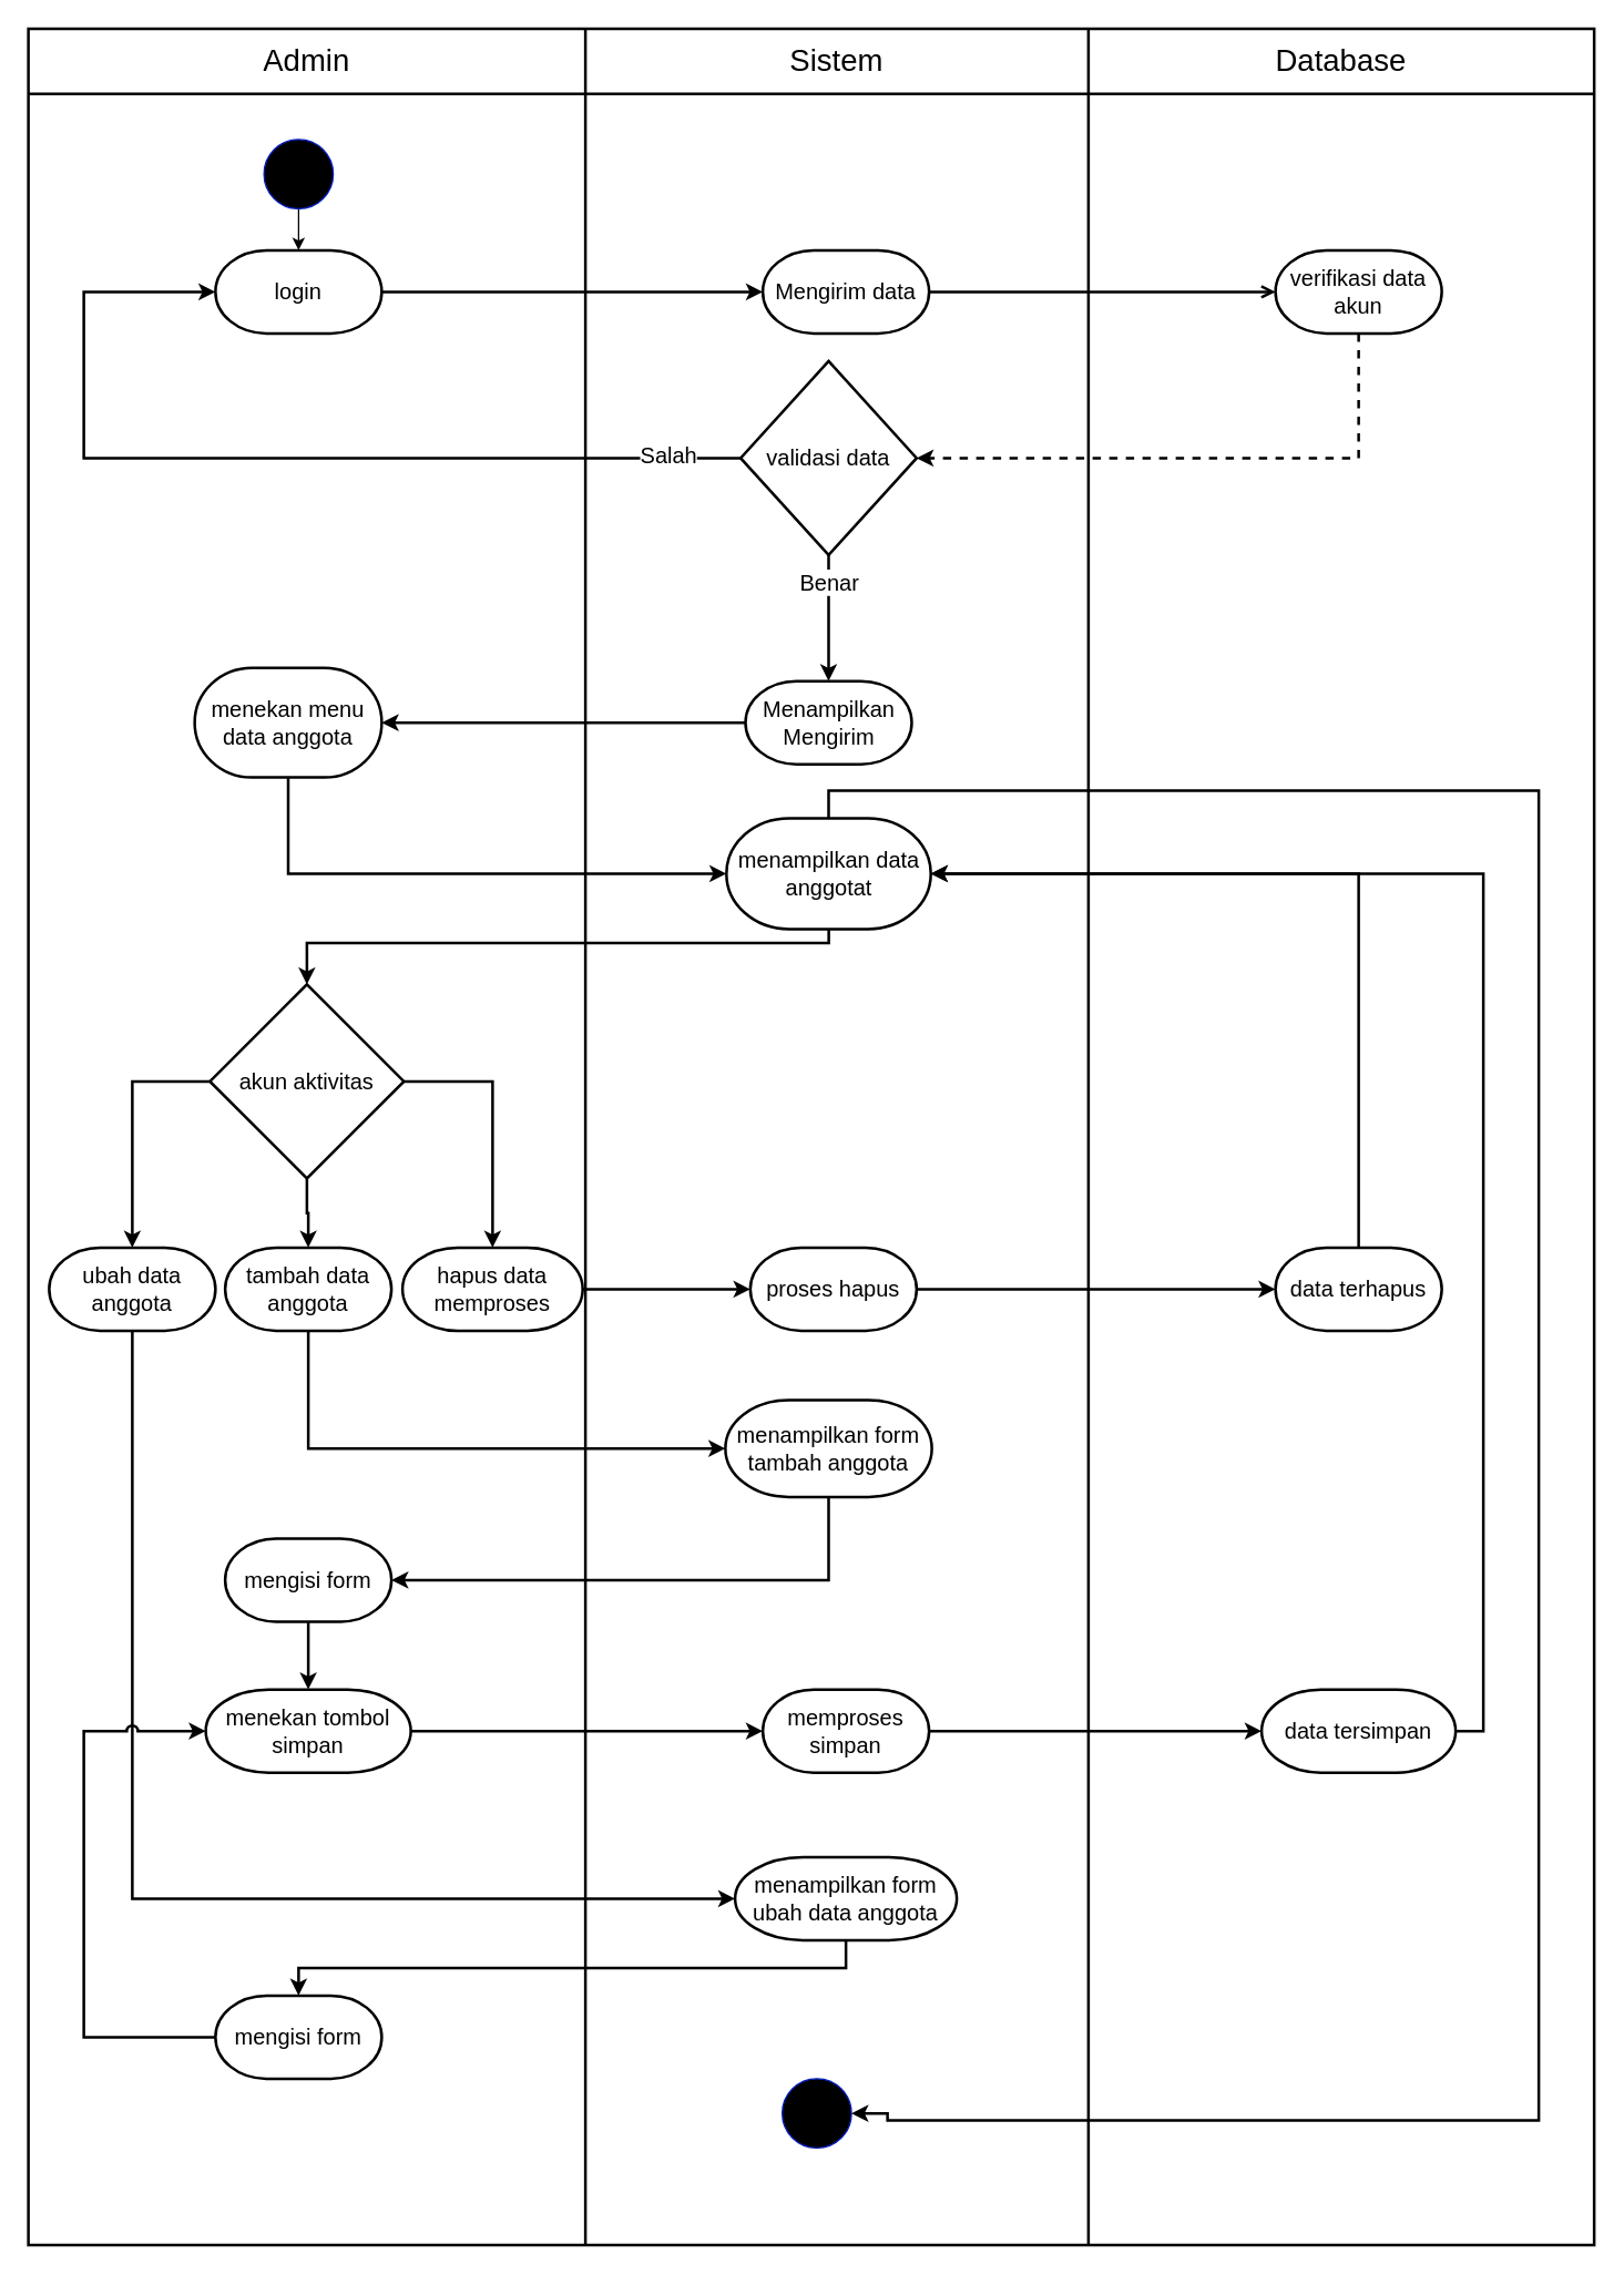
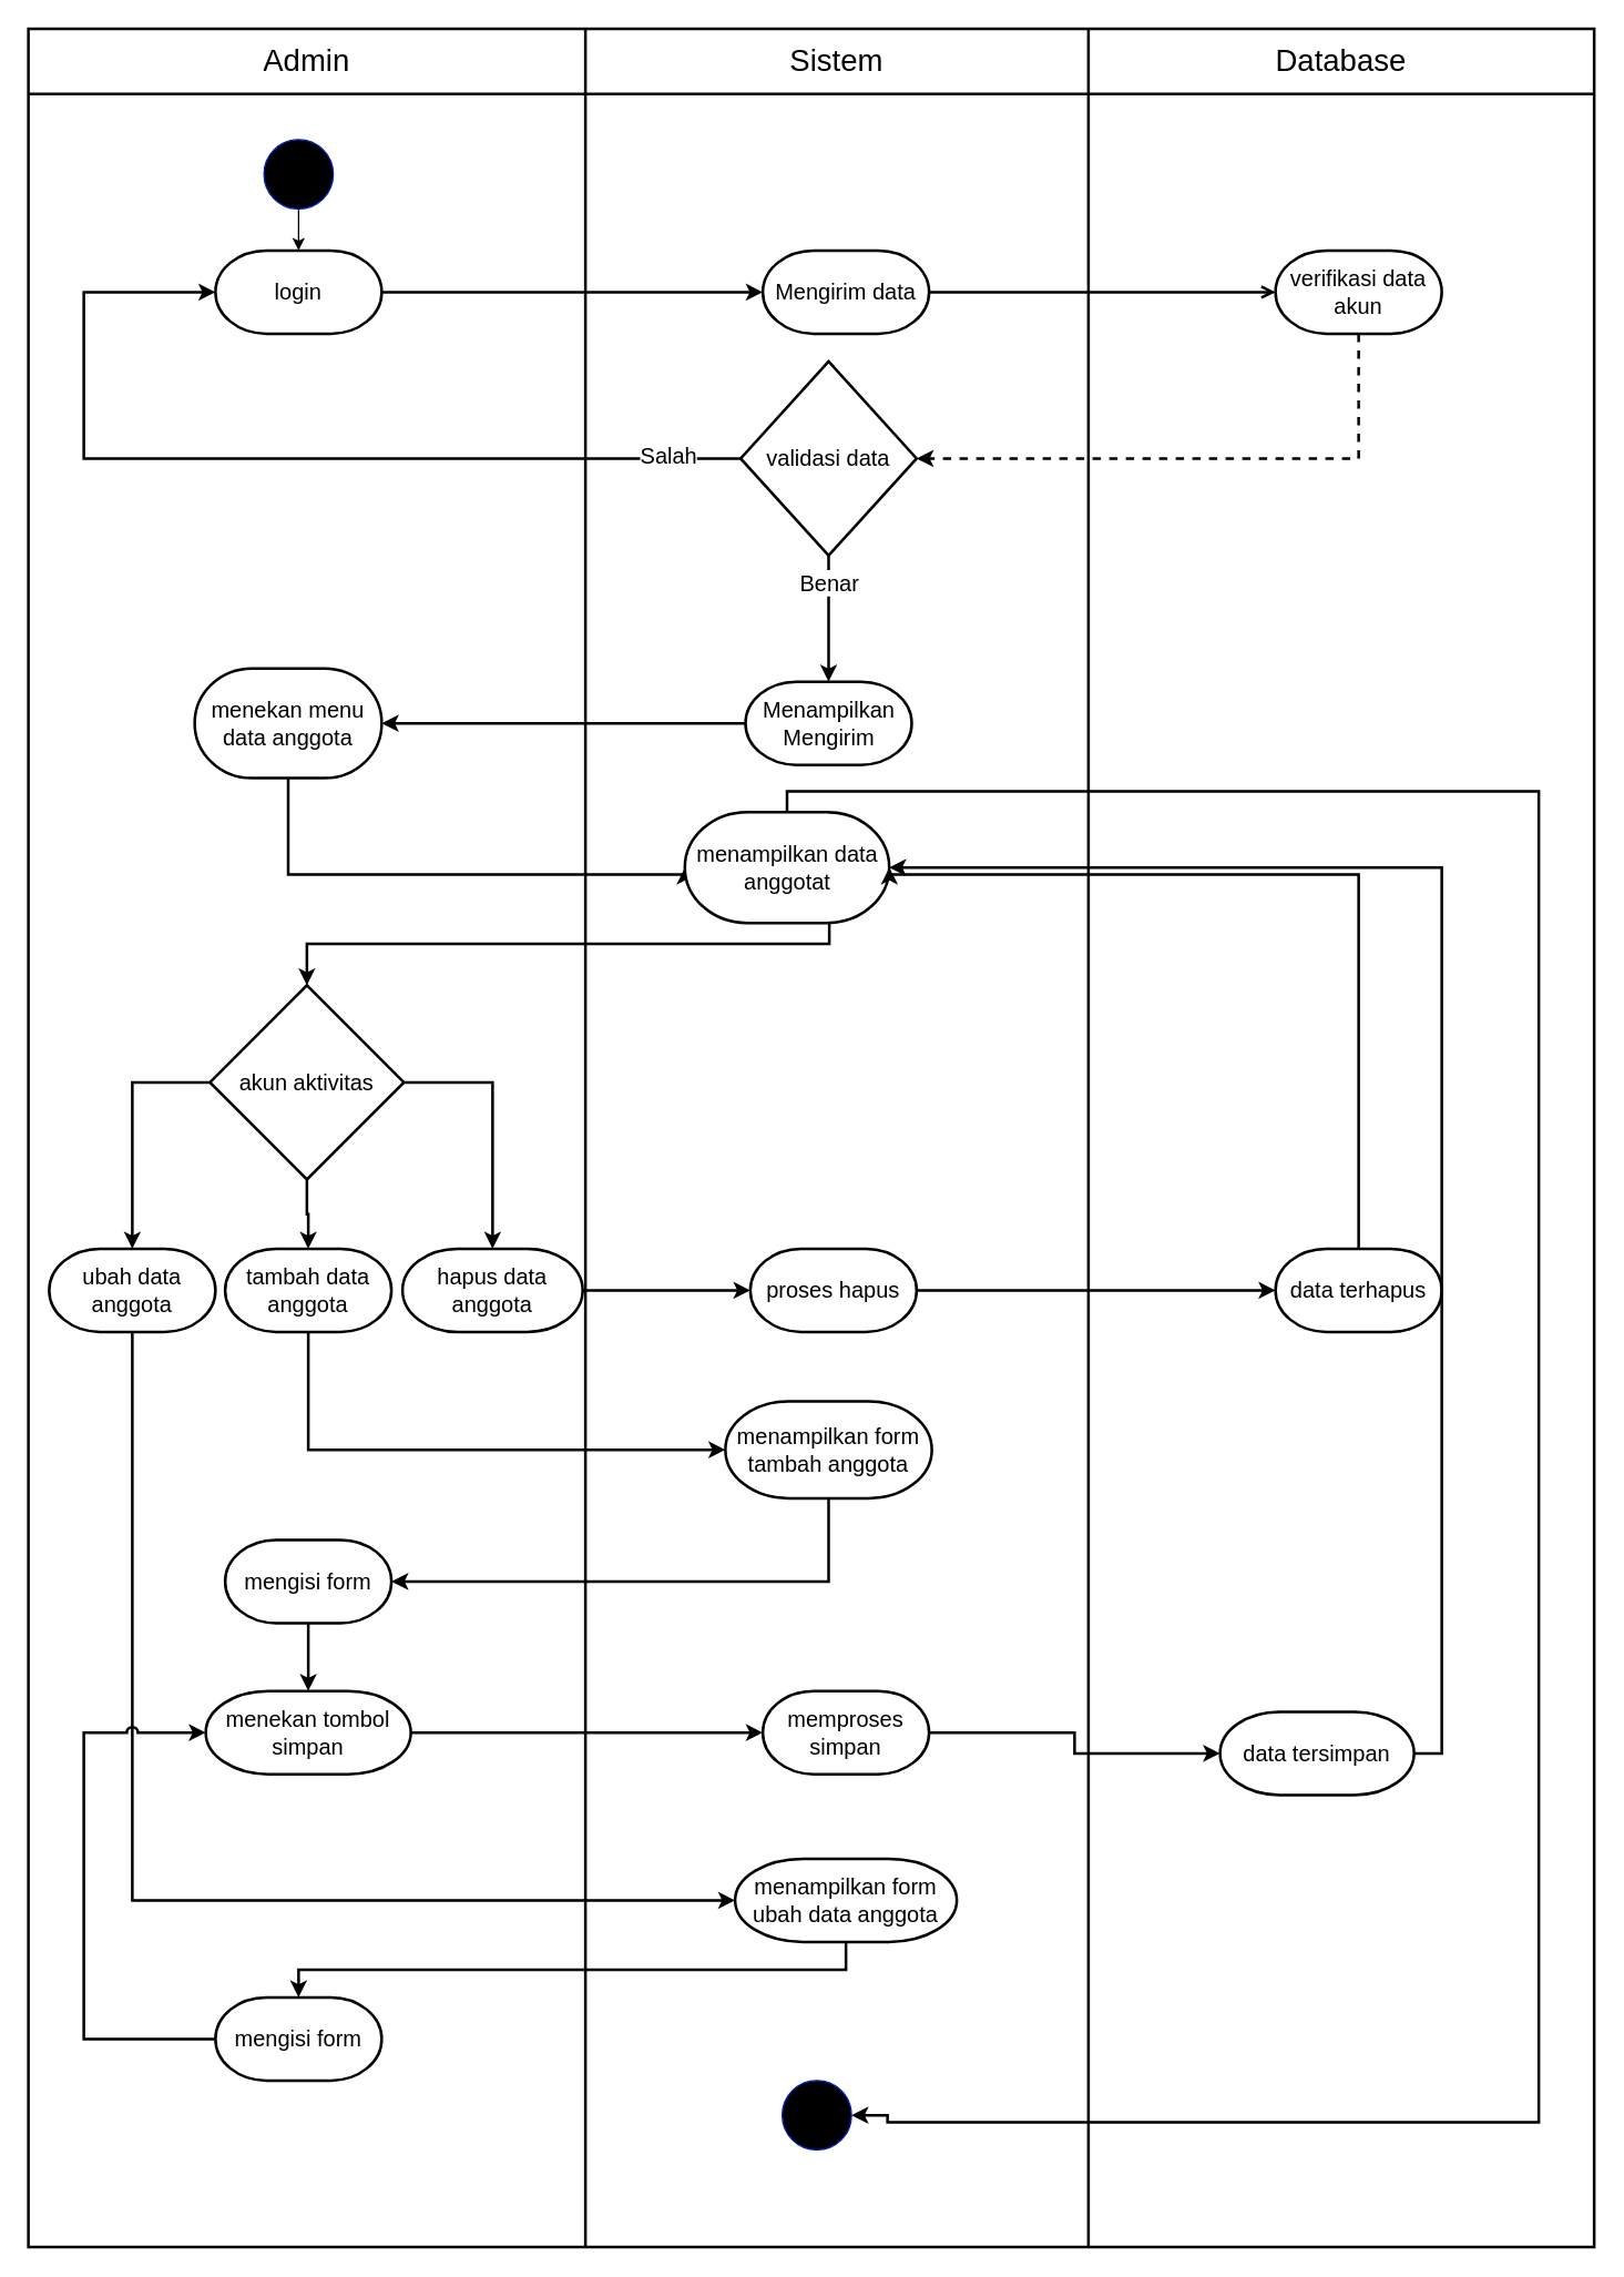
- <mxCell id="29" value="&lt;font style=&quot;font-size: 16px&quot;&gt;menampilkan data anggotat&lt;/font&gt;" style="strokeWidth=2;html=1;shape=mxgraph.flowchart.terminator;whiteSpace=wrap;fillColor=#FFFFFF;" parent="1" vertex="1"><mxGeometry x="523.75" y="590" width="147.5" height="80" as="geometry" /></mxCell>
+ <mxCell id="29" value="&lt;font style=&quot;font-size: 16px&quot;&gt;menampilkan data anggotat&lt;/font&gt;" style="strokeWidth=2;html=1;shape=mxgraph.flowchart.terminator;whiteSpace=wrap;fillColor=#FFFFFF;" parent="1" vertex="1"><mxGeometry x="493.75" y="585" width="147.5" height="80" as="geometry" /></mxCell>
- <mxCell id="39" value="&lt;font style=&quot;font-size: 16px&quot;&gt;hapus data memproses&lt;/font&gt;" style="strokeWidth=2;html=1;shape=mxgraph.flowchart.terminator;whiteSpace=wrap;fillColor=#FFFFFF;" parent="1" vertex="1"><mxGeometry x="290" y="900" width="130" height="60" as="geometry" /></mxCell>
+ <mxCell id="39" value="&lt;font style=&quot;font-size: 16px&quot;&gt;hapus data anggota&lt;/font&gt;" style="strokeWidth=2;html=1;shape=mxgraph.flowchart.terminator;whiteSpace=wrap;fillColor=#FFFFFF;" parent="1" vertex="1"><mxGeometry x="290" y="900" width="130" height="60" as="geometry" /></mxCell>
- <mxCell id="53" value="&lt;font style=&quot;font-size: 16px&quot;&gt;data tersimpan&lt;/font&gt;" style="strokeWidth=2;html=1;shape=mxgraph.flowchart.terminator;whiteSpace=wrap;fillColor=#FFFFFF;" parent="1" vertex="1"><mxGeometry x="910" y="1219" width="140" height="60" as="geometry" /></mxCell>
+ <mxCell id="53" value="&lt;font style=&quot;font-size: 16px&quot;&gt;data tersimpan&lt;/font&gt;" style="strokeWidth=2;html=1;shape=mxgraph.flowchart.terminator;whiteSpace=wrap;fillColor=#FFFFFF;" parent="1" vertex="1"><mxGeometry x="880" y="1234" width="140" height="60" as="geometry" /></mxCell>
